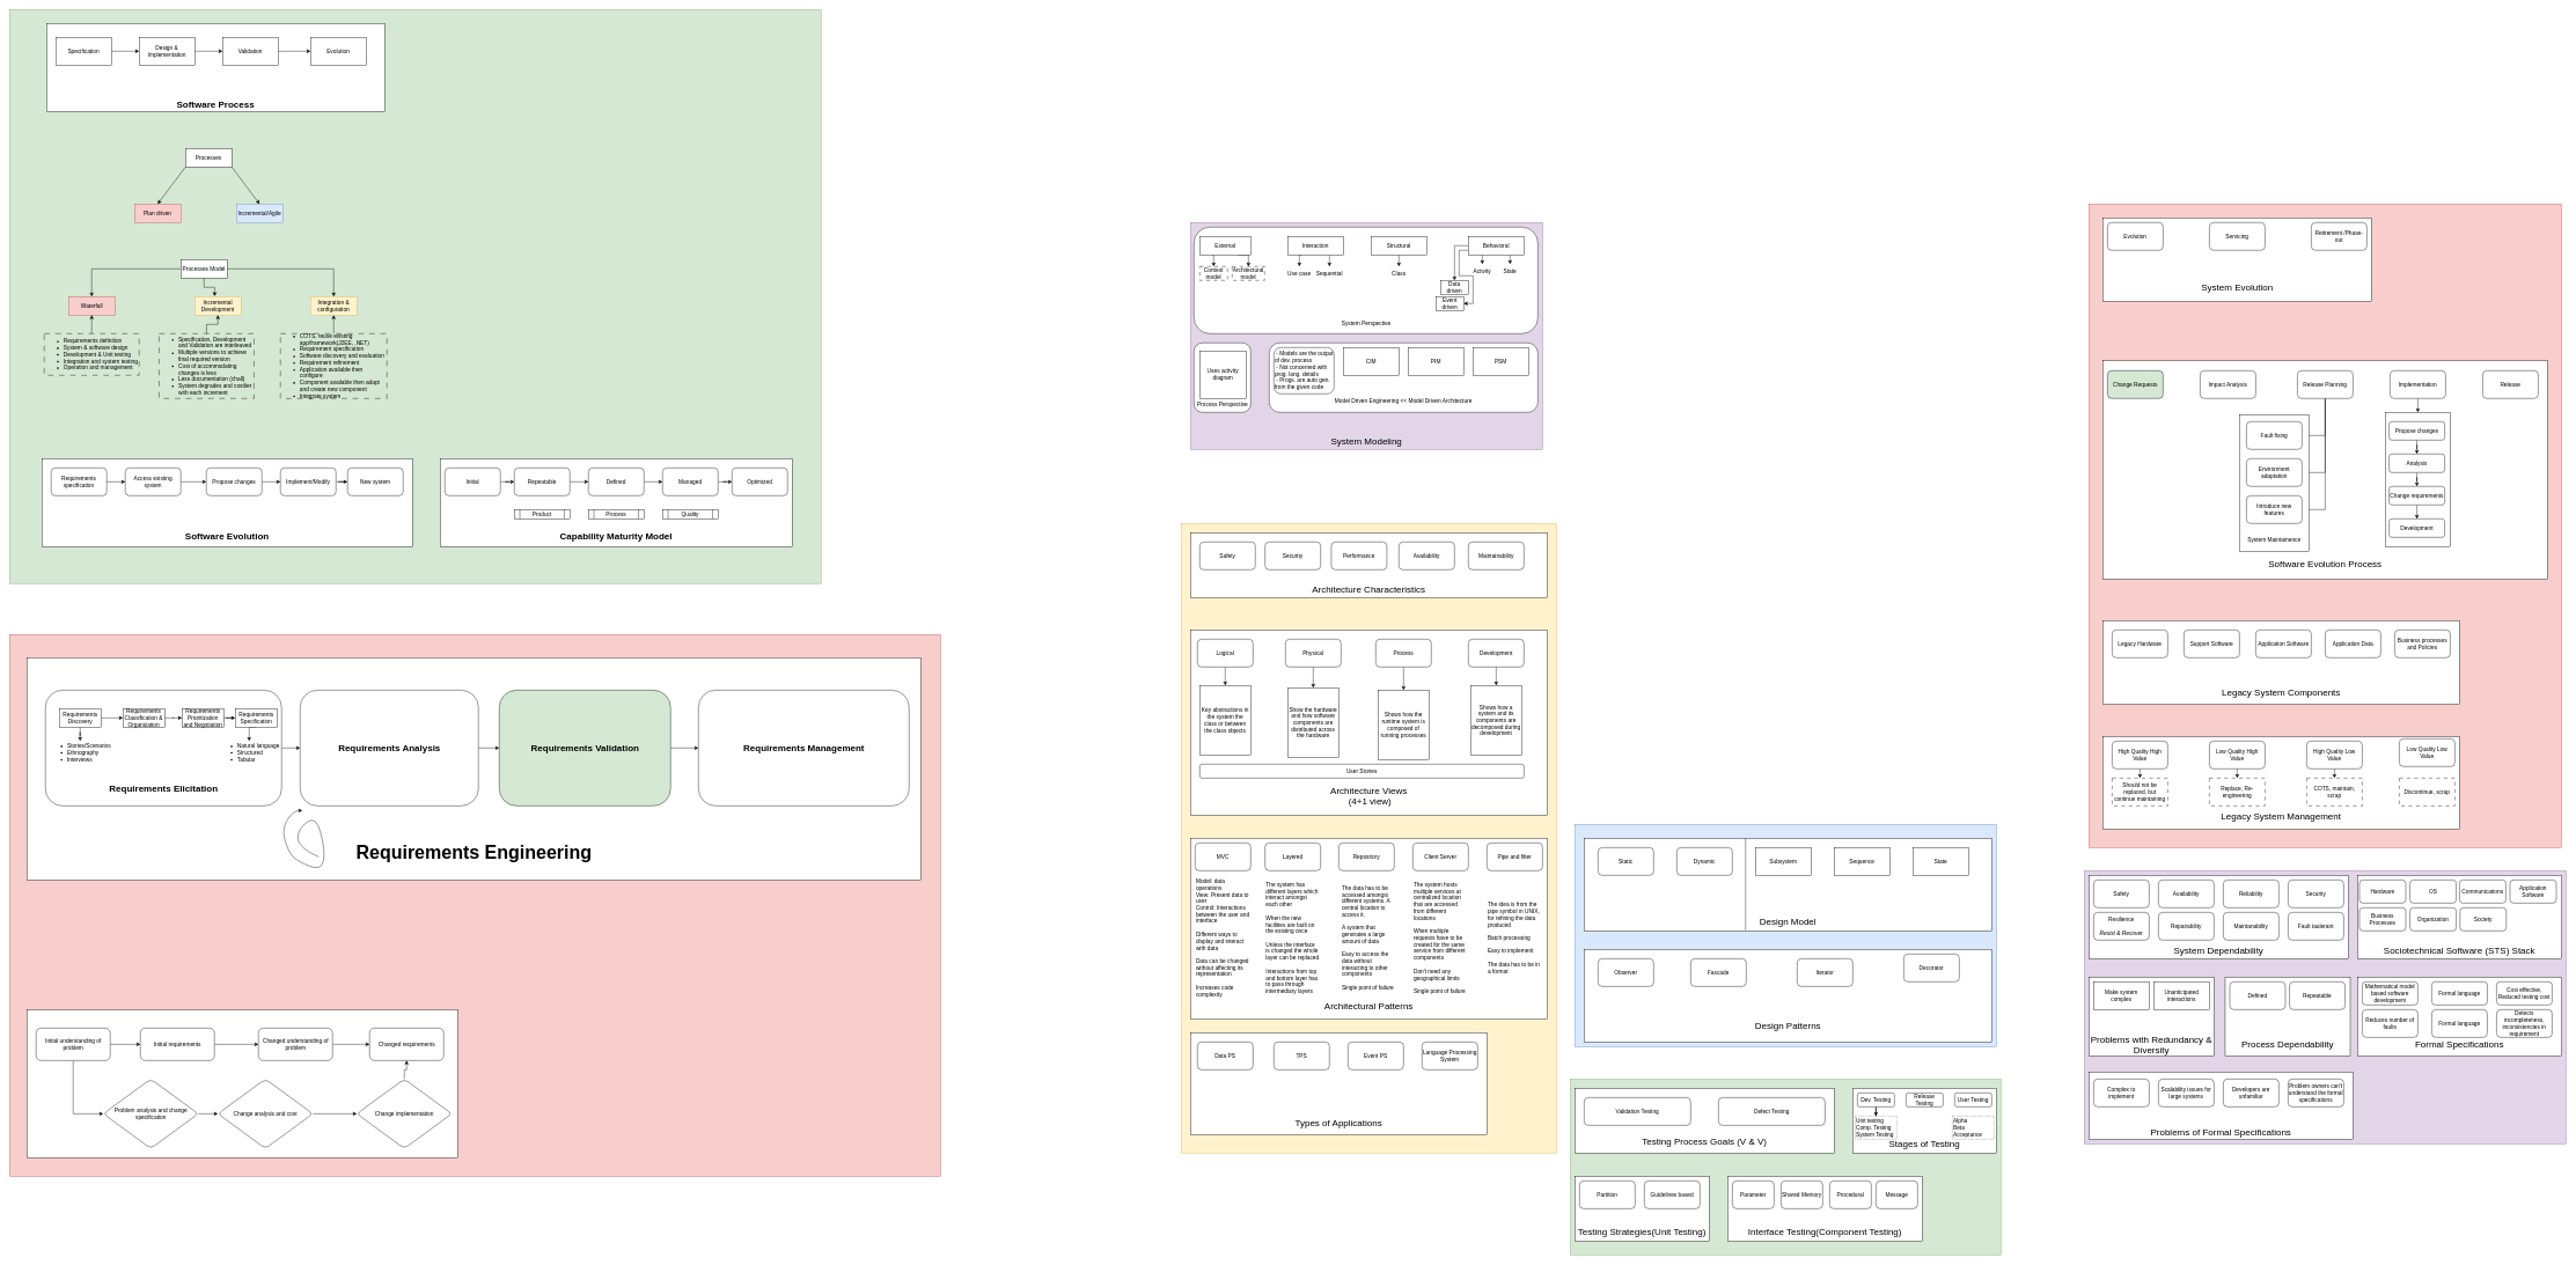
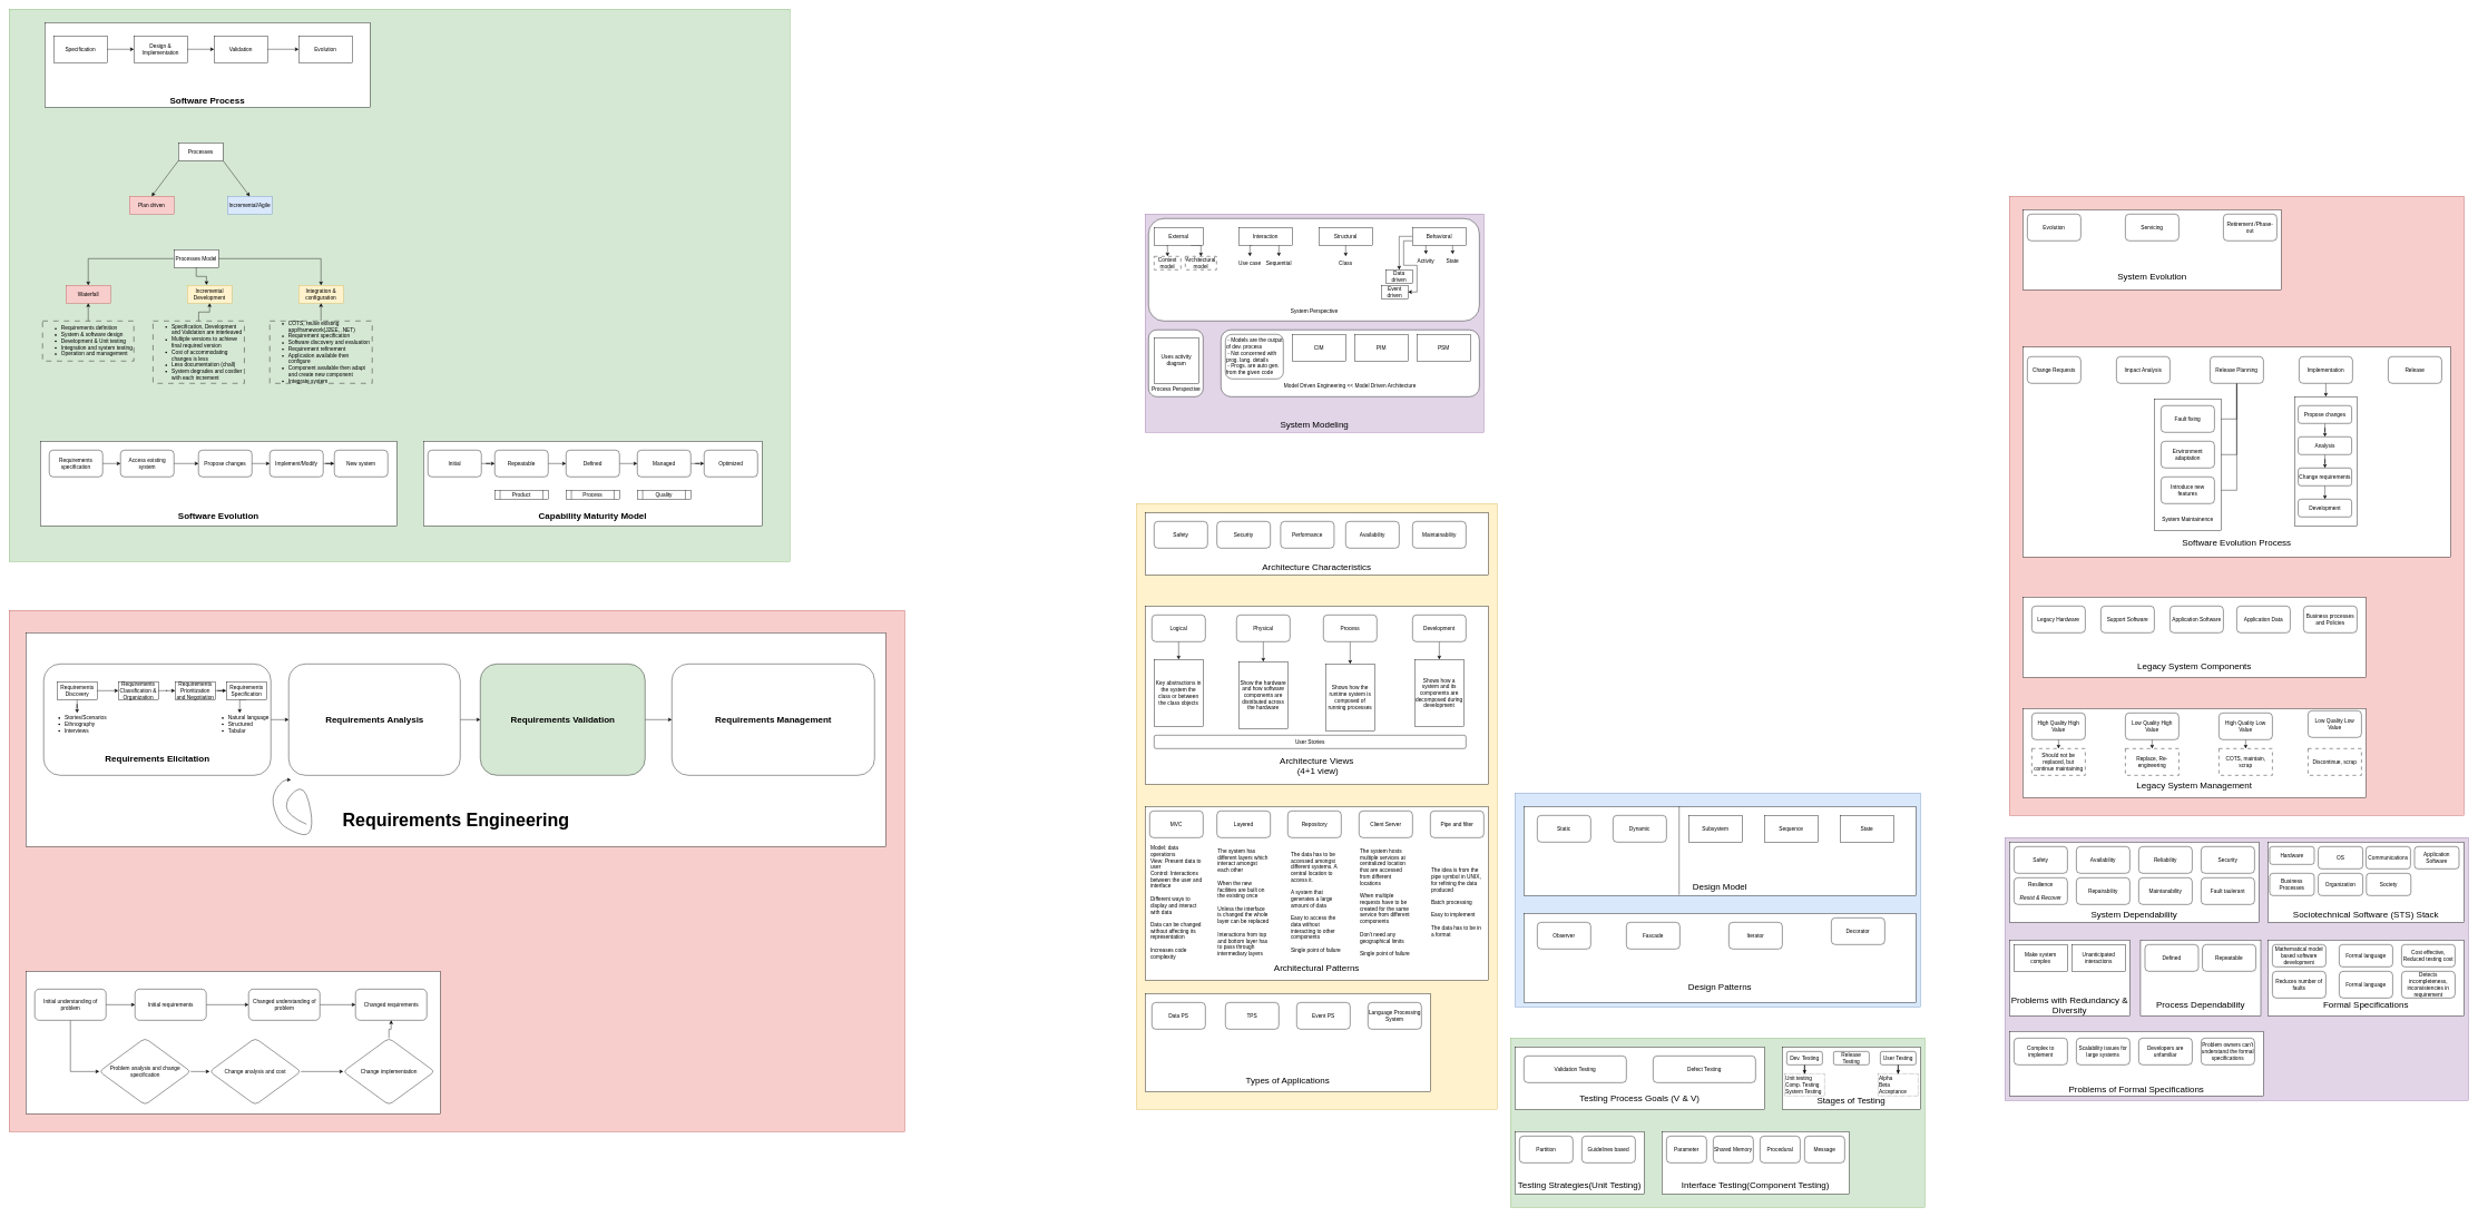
- <mxCell id="196" value="Change Requests" style="rounded=1;whiteSpace=wrap;html=1;fillColor=#d5e8d4;" parent="1" vertex="1"><mxGeometry x="4550" y="800" width="120" height="60" as="geometry" /></mxCell>
+ <mxCell id="196" value="Change Requests" style="rounded=1;whiteSpace=wrap;html=1;" parent="1" vertex="1"><mxGeometry x="4550" y="800" width="120" height="60" as="geometry" /></mxCell>
- <mxCell id="245" value="Hardware" style="rounded=1;whiteSpace=wrap;html=1;movable=0;resizable=0;rotatable=0;deletable=0;editable=0;locked=1;connectable=0;" vertex="1" parent="1"><mxGeometry x="5094" y="1900" width="100" height="50" as="geometry" /></mxCell>
+ <mxCell id="245" value="Hardware" style="rounded=1;whiteSpace=wrap;html=1;movable=0;resizable=0;rotatable=0;deletable=0;editable=0;locked=1;connectable=0;" vertex="1" parent="1"><mxGeometry x="5094" y="1900" width="100" height="40" as="geometry" /></mxCell>
+ <mxCell id="179" value="" style="edgeStyle=orthogonalEdgeStyle;rounded=0;orthogonalLoop=1;jettySize=auto;html=1;" parent="1" source="180" target="182" edge="1"><mxGeometry relative="1" as="geometry" /></mxCell>
